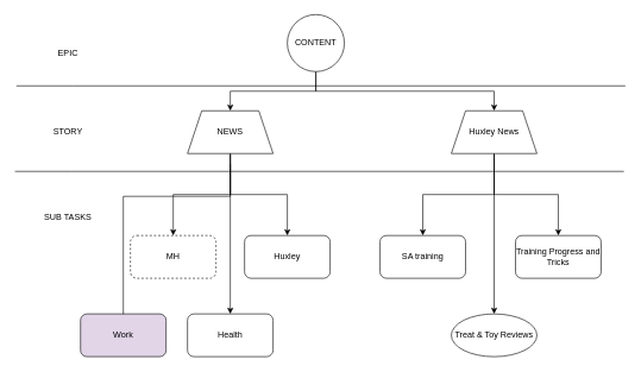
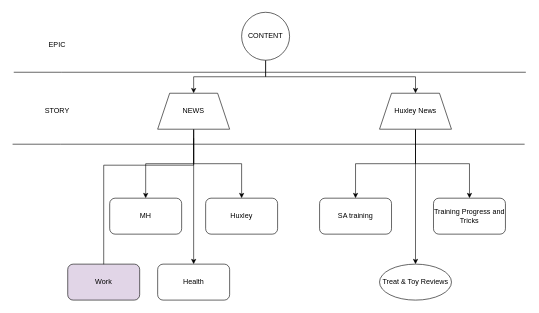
- <mxCell id="19" value="SUB TASKS" style="text;html=1;align=center;verticalAlign=middle;resizable=0;points=[];autosize=1;strokeColor=none;fillColor=none;" vertex="1" parent="1"><mxGeometry x="44" y="290" width="100" height="30" as="geometry" /></mxCell>
- <mxCell id="10" value="MH" style="rounded=1;whiteSpace=wrap;html=1;dashed=1;" vertex="1" parent="1"><mxGeometry x="182" y="330" width="120" height="60" as="geometry" /></mxCell>
+ <mxCell id="10" value="MH" style="rounded=1;whiteSpace=wrap;html=1;" vertex="1" parent="1"><mxGeometry x="182" y="330" width="120" height="60" as="geometry" /></mxCell>
